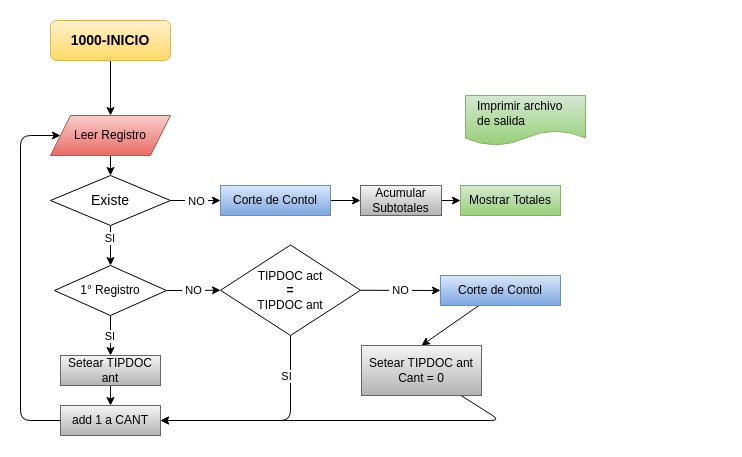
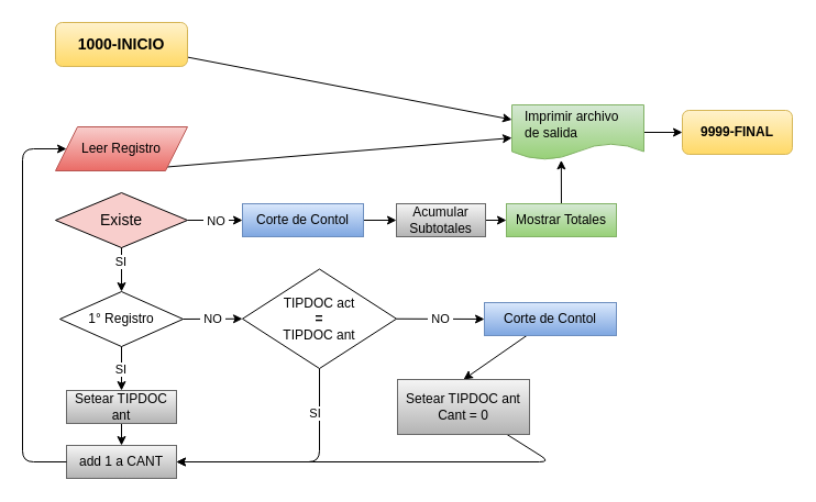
- <mxCell id="2" value="" style="edgeStyle=none;html=1;entryX=0.5;entryY=0;entryDx=0;entryDy=0;" parent="1" source="3" target="18" edge="1"><mxGeometry relative="1" as="geometry"><mxPoint x="110" y="115" as="targetPoint" /></mxGeometry></mxCell>
+ <mxCell id="2" value="" style="edgeStyle=none;html=1;" parent="1" source="3" target="37" edge="1"><mxGeometry relative="1" as="geometry"><mxPoint x="110" y="115" as="targetPoint" /></mxGeometry></mxCell>
+ <mxCell id="36" style="edgeStyle=none;html=1;entryX=0;entryY=0.5;entryDx=0;entryDy=0;" edge="1" parent="1" source="37" target="15"><mxGeometry relative="1" as="geometry" /></mxCell>
+ <mxCell id="15" value="9999-FINAL" style="rounded=1;whiteSpace=wrap;html=1;fillColor=#fff2cc;strokeColor=#d6b656;fontStyle=1;gradientColor=#ffd966;" parent="1" vertex="1"><mxGeometry x="620" y="100" width="100" height="40" as="geometry" /></mxCell>
- <mxCell id="4" value="" style="edgeStyle=none;html=1;exitX=0.5;exitY=1;exitDx=0;exitDy=0;" parent="1" source="18" target="5" edge="1"><mxGeometry relative="1" as="geometry"><mxPoint x="110" y="155" as="sourcePoint" /></mxGeometry></mxCell>
+ <mxCell id="4" value="" style="edgeStyle=none;html=1;exitX=0.5;exitY=1;exitDx=0;exitDy=0;" parent="1" source="18" target="37" edge="1"><mxGeometry relative="1" as="geometry"><mxPoint x="110" y="155" as="sourcePoint" /></mxGeometry></mxCell>
+ <mxCell id="32" style="edgeStyle=none;html=1;entryX=0.374;entryY=1.007;entryDx=0;entryDy=0;entryPerimeter=0;" edge="1" parent="1" source="33" target="37"><mxGeometry relative="1" as="geometry"><mxPoint x="517" y="145" as="targetPoint" /></mxGeometry></mxCell>
- <mxCell id="5" value="Existe" style="rhombus;whiteSpace=wrap;html=1;fontSize=14;rounded=0;fontStyle=0;" parent="1" vertex="1"><mxGeometry x="50" y="175" width="120" height="50" as="geometry" /></mxCell>
+ <mxCell id="5" value="Existe" style="rhombus;whiteSpace=wrap;html=1;fontSize=14;rounded=0;fontStyle=0;fillColor=#f8cecc;" parent="1" vertex="1"><mxGeometry x="50" y="175" width="120" height="50" as="geometry" /></mxCell>
